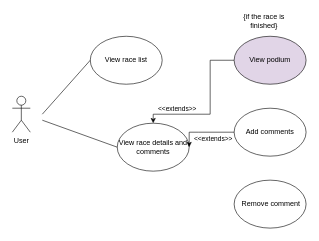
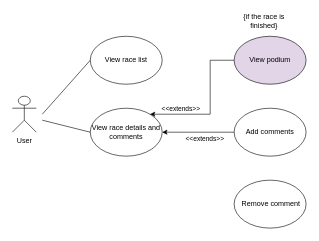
- <mxCell id="2" value="User" style="shape=umlActor;verticalLabelPosition=bottom;verticalAlign=top;html=1;outlineConnect=0;" vertex="1" parent="1"><mxGeometry x="20" y="160" width="30" height="60" as="geometry" /></mxCell>
+ <mxCell id="2" value="User" style="shape=umlActor;verticalLabelPosition=bottom;verticalAlign=top;html=1;outlineConnect=0;" vertex="1" parent="1"><mxGeometry x="20" y="160" width="40" height="60" as="geometry" /></mxCell>
- <mxCell id="4" value="View race details and comments" style="ellipse;whiteSpace=wrap;html=1;" vertex="1" parent="1"><mxGeometry x="195" y="205" width="120" height="80" as="geometry" /></mxCell>
+ <mxCell id="4" value="View race details and comments" style="ellipse;whiteSpace=wrap;html=1;" vertex="1" parent="1"><mxGeometry x="150" y="180" width="120" height="80" as="geometry" /></mxCell>
